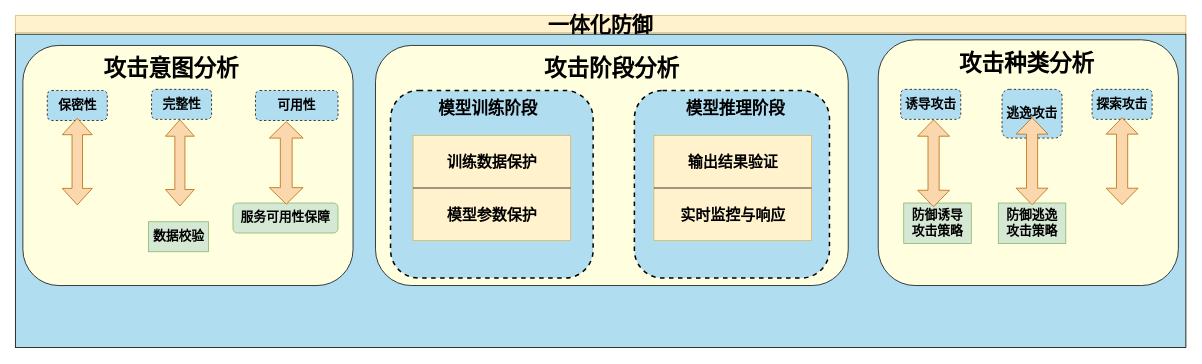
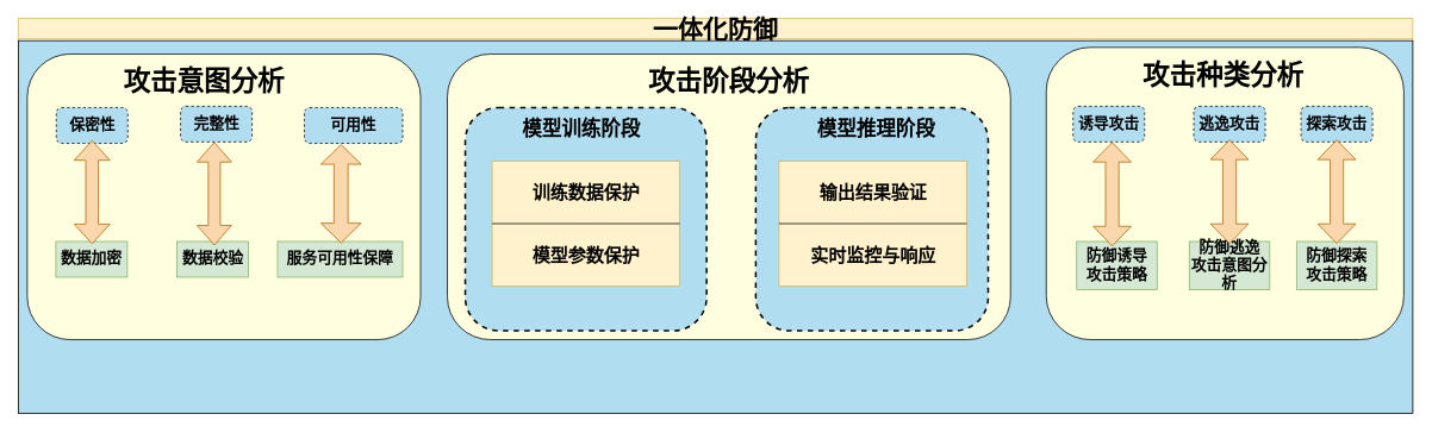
- <mxCell id="17" value="&lt;b&gt;&lt;font style=&quot;font-size: 17px;&quot;&gt;逃逸攻击&lt;/font&gt;&lt;/b&gt;" style="whiteSpace=wrap;html=1;fillColor=#B1DDF0;rounded=1;dashed=1;" vertex="1" parent="3"><mxGeometry x="1305" y="66" width="80" height="65" as="geometry" /></mxCell>
+ <mxCell id="17" value="&lt;b&gt;&lt;font style=&quot;font-size: 17px;&quot;&gt;逃逸攻击&lt;/font&gt;&lt;/b&gt;" style="whiteSpace=wrap;html=1;fillColor=#B1DDF0;rounded=1;dashed=1;" vertex="1" parent="3"><mxGeometry x="1305" y="66" width="80" height="40" as="geometry" /></mxCell>
+ <mxCell id="9" value="&lt;b&gt;&lt;font style=&quot;font-size: 17px;&quot;&gt;数据加密&lt;/font&gt;&lt;/b&gt;" style="whiteSpace=wrap;html=1;fillColor=#d5e8d4;strokeColor=#82b366;" parent="3" vertex="1"><mxGeometry x="32" y="217.5" width="80" height="40" as="geometry" /></mxCell>
- <mxCell id="11" value="&lt;b&gt;&lt;font style=&quot;font-size: 17px;&quot;&gt;服务可用性保障&lt;/font&gt;&lt;/b&gt;" style="whiteSpace=wrap;html=1;fillColor=#d5e8d4;strokeColor=#82b366;rounded=1;" parent="3" vertex="1"><mxGeometry x="280" y="217.5" width="140" height="40" as="geometry" /></mxCell>
+ <mxCell id="11" value="&lt;b&gt;&lt;font style=&quot;font-size: 17px;&quot;&gt;服务可用性保障&lt;/font&gt;&lt;/b&gt;" style="whiteSpace=wrap;html=1;fillColor=#d5e8d4;strokeColor=#82b366;" parent="3" vertex="1"><mxGeometry x="280" y="217.5" width="140" height="40" as="geometry" /></mxCell>
- <mxCell id="23" value="&lt;b style=&quot;font-size: 17px;&quot;&gt;&lt;font style=&quot;font-size: 17px;&quot;&gt;防御逃逸&lt;/font&gt;&lt;/b&gt;&lt;div style=&quot;font-size: 17px;&quot;&gt;&lt;b style=&quot;&quot;&gt;&lt;font style=&quot;font-size: 17px;&quot;&gt;攻击策略&lt;/font&gt;&lt;/b&gt;&lt;/div&gt;" style="whiteSpace=wrap;html=1;fillColor=#d5e8d4;strokeColor=#82b366;" vertex="1" parent="3"><mxGeometry x="1300" y="217.5" width="90" height="54" as="geometry" /></mxCell>
+ <mxCell id="23" value="&lt;b style=&quot;font-size: 17px;&quot;&gt;&lt;font style=&quot;font-size: 17px;&quot;&gt;防御逃逸&lt;/font&gt;&lt;/b&gt;&lt;div style=&quot;font-size: 17px;&quot;&gt;&lt;b style=&quot;&quot;&gt;&lt;font style=&quot;font-size: 17px;&quot;&gt;攻击意图分析&lt;/font&gt;&lt;/b&gt;&lt;/div&gt;" style="whiteSpace=wrap;html=1;fillColor=#d5e8d4;strokeColor=#82b366;" vertex="1" parent="3"><mxGeometry x="1300" y="217.5" width="90" height="54" as="geometry" /></mxCell>
+ <mxCell id="24" value="&lt;b style=&quot;font-size: 17px;&quot;&gt;&lt;font style=&quot;font-size: 17px;&quot;&gt;防御探索&lt;/font&gt;&lt;/b&gt;&lt;div style=&quot;font-size: 17px;&quot;&gt;&lt;b style=&quot;&quot;&gt;&lt;font style=&quot;font-size: 17px;&quot;&gt;攻击策略&lt;/font&gt;&lt;/b&gt;&lt;/div&gt;" style="whiteSpace=wrap;html=1;fillColor=#d5e8d4;strokeColor=#82b366;" vertex="1" parent="3"><mxGeometry x="1420" y="217.5" width="90" height="54" as="geometry" /></mxCell>
- <mxCell id="10" value="&lt;b&gt;&lt;font style=&quot;font-size: 17px;&quot;&gt;数据校验&lt;/font&gt;&lt;/b&gt;" style="whiteSpace=wrap;html=1;fillColor=#d5e8d4;strokeColor=#82b366;" parent="3" vertex="1"><mxGeometry x="167.5" y="242.5" width="80" height="40" as="geometry" /></mxCell>
+ <mxCell id="10" value="&lt;b&gt;&lt;font style=&quot;font-size: 17px;&quot;&gt;数据校验&lt;/font&gt;&lt;/b&gt;" style="whiteSpace=wrap;html=1;fillColor=#d5e8d4;strokeColor=#82b366;" parent="3" vertex="1"><mxGeometry x="167.5" y="217.5" width="80" height="40" as="geometry" /></mxCell>
